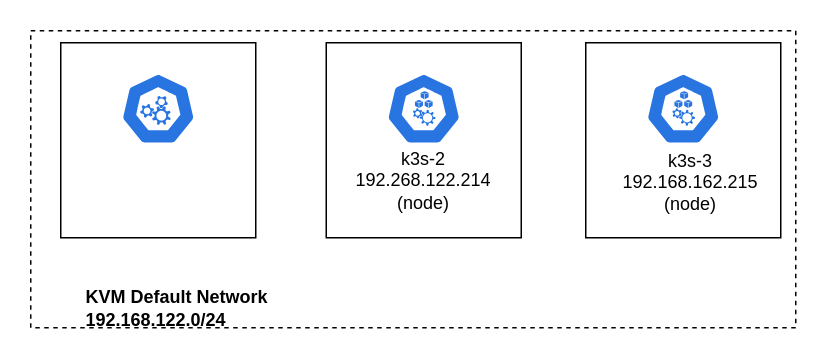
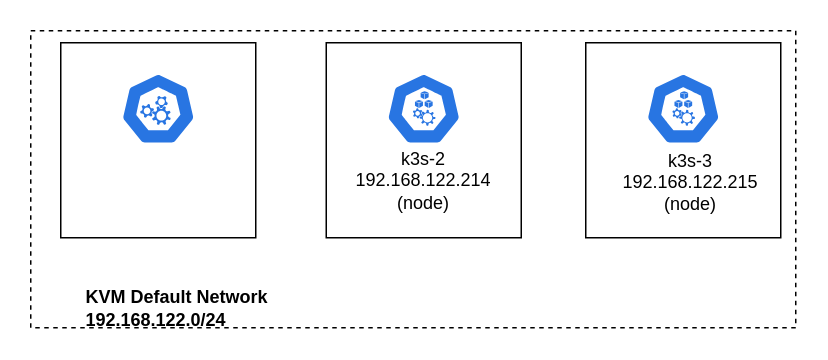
- <mxCell id="9" value="&lt;div align=&quot;center&quot;&gt;k3s-2&lt;/div&gt;&lt;div align=&quot;center&quot;&gt;192.268.122.214&lt;br&gt;&lt;/div&gt;&lt;div align=&quot;center&quot;&gt;(node)&lt;br&gt;&lt;/div&gt;" style="text;html=1;strokeColor=none;fillColor=none;align=center;verticalAlign=middle;whiteSpace=wrap;rounded=0;" parent="1" vertex="1"><mxGeometry x="262" y="91" width="40" height="58" as="geometry" /></mxCell>
+ <mxCell id="9" value="&lt;div align=&quot;center&quot;&gt;k3s-2&lt;/div&gt;&lt;div align=&quot;center&quot;&gt;192.168.122.214&lt;br&gt;&lt;/div&gt;&lt;div align=&quot;center&quot;&gt;(node)&lt;br&gt;&lt;/div&gt;" style="text;html=1;strokeColor=none;fillColor=none;align=center;verticalAlign=middle;whiteSpace=wrap;rounded=0;" parent="1" vertex="1"><mxGeometry x="262" y="91" width="40" height="58" as="geometry" /></mxCell>
- <mxCell id="10" value="&lt;div align=&quot;center&quot;&gt;k3s-3&lt;/div&gt;&lt;div align=&quot;center&quot;&gt;192.168.162.215&lt;br&gt;&lt;/div&gt;&lt;div align=&quot;center&quot;&gt;(node)&lt;br&gt;&lt;/div&gt;" style="text;html=1;strokeColor=none;fillColor=none;align=center;verticalAlign=middle;whiteSpace=wrap;rounded=0;" parent="1" vertex="1"><mxGeometry x="440" y="92" width="40" height="58" as="geometry" /></mxCell>
+ <mxCell id="10" value="&lt;div align=&quot;center&quot;&gt;k3s-3&lt;/div&gt;&lt;div align=&quot;center&quot;&gt;192.168.122.215&lt;br&gt;&lt;/div&gt;&lt;div align=&quot;center&quot;&gt;(node)&lt;br&gt;&lt;/div&gt;" style="text;html=1;strokeColor=none;fillColor=none;align=center;verticalAlign=middle;whiteSpace=wrap;rounded=0;" parent="1" vertex="1"><mxGeometry x="440" y="92" width="40" height="58" as="geometry" /></mxCell>
